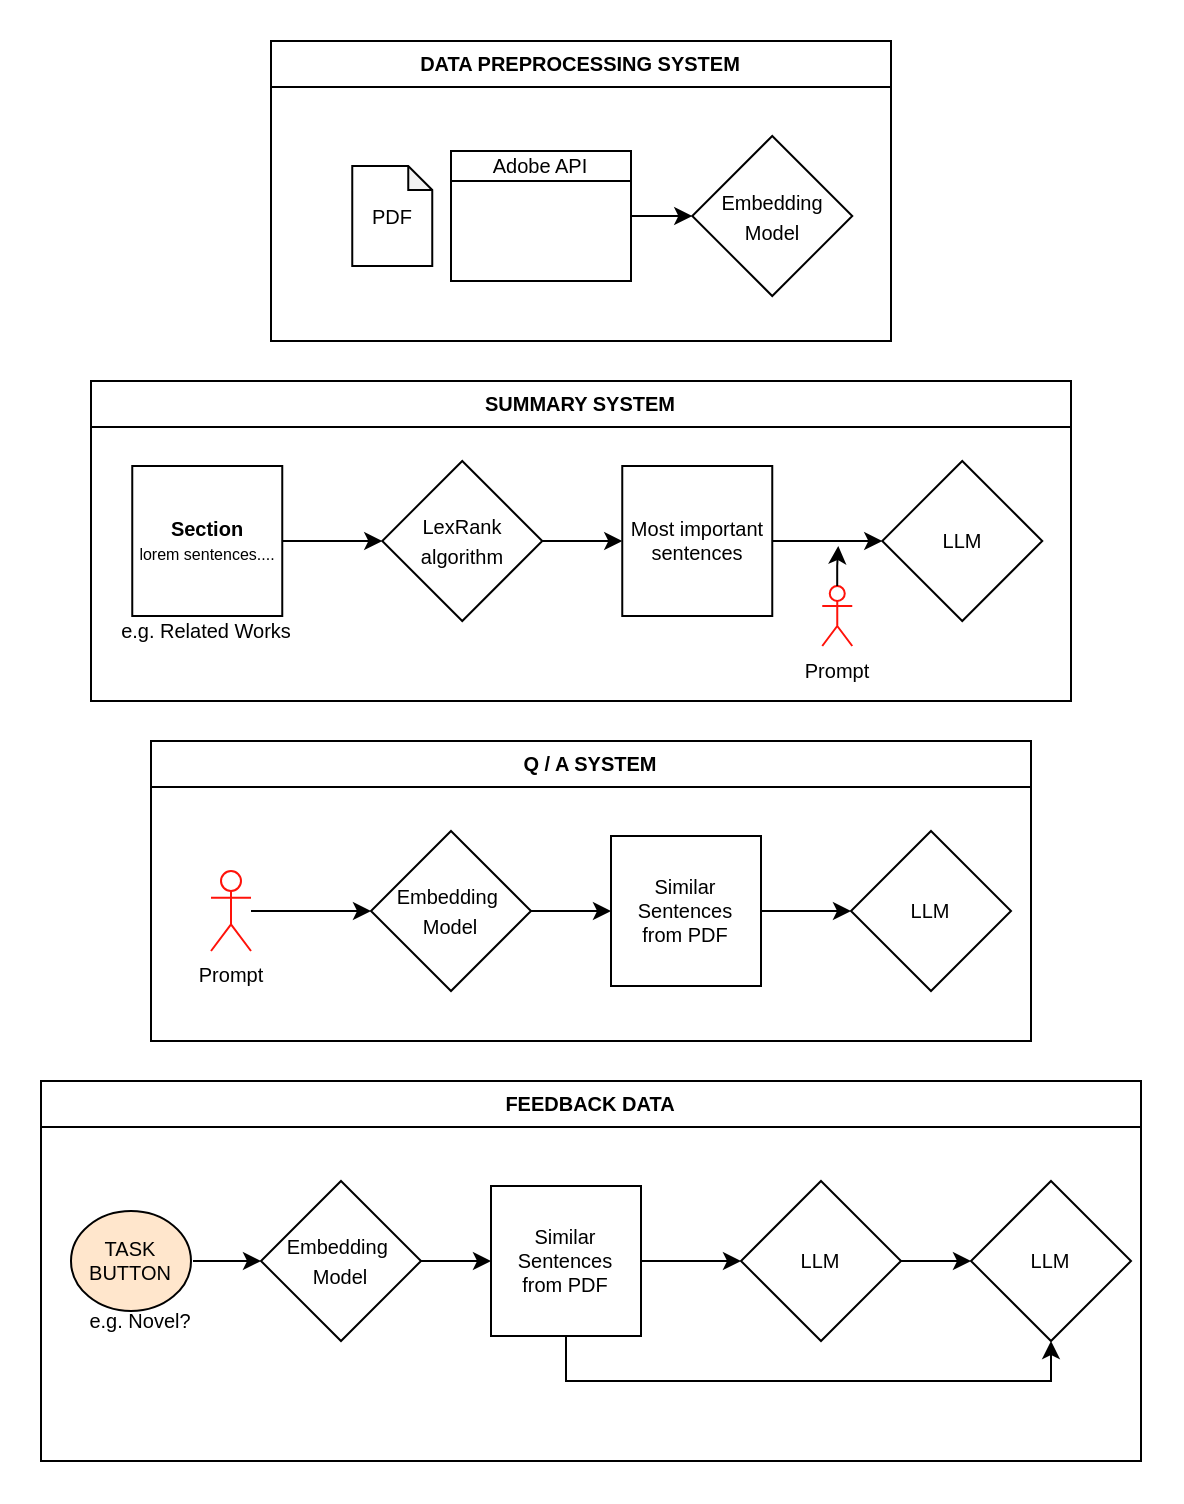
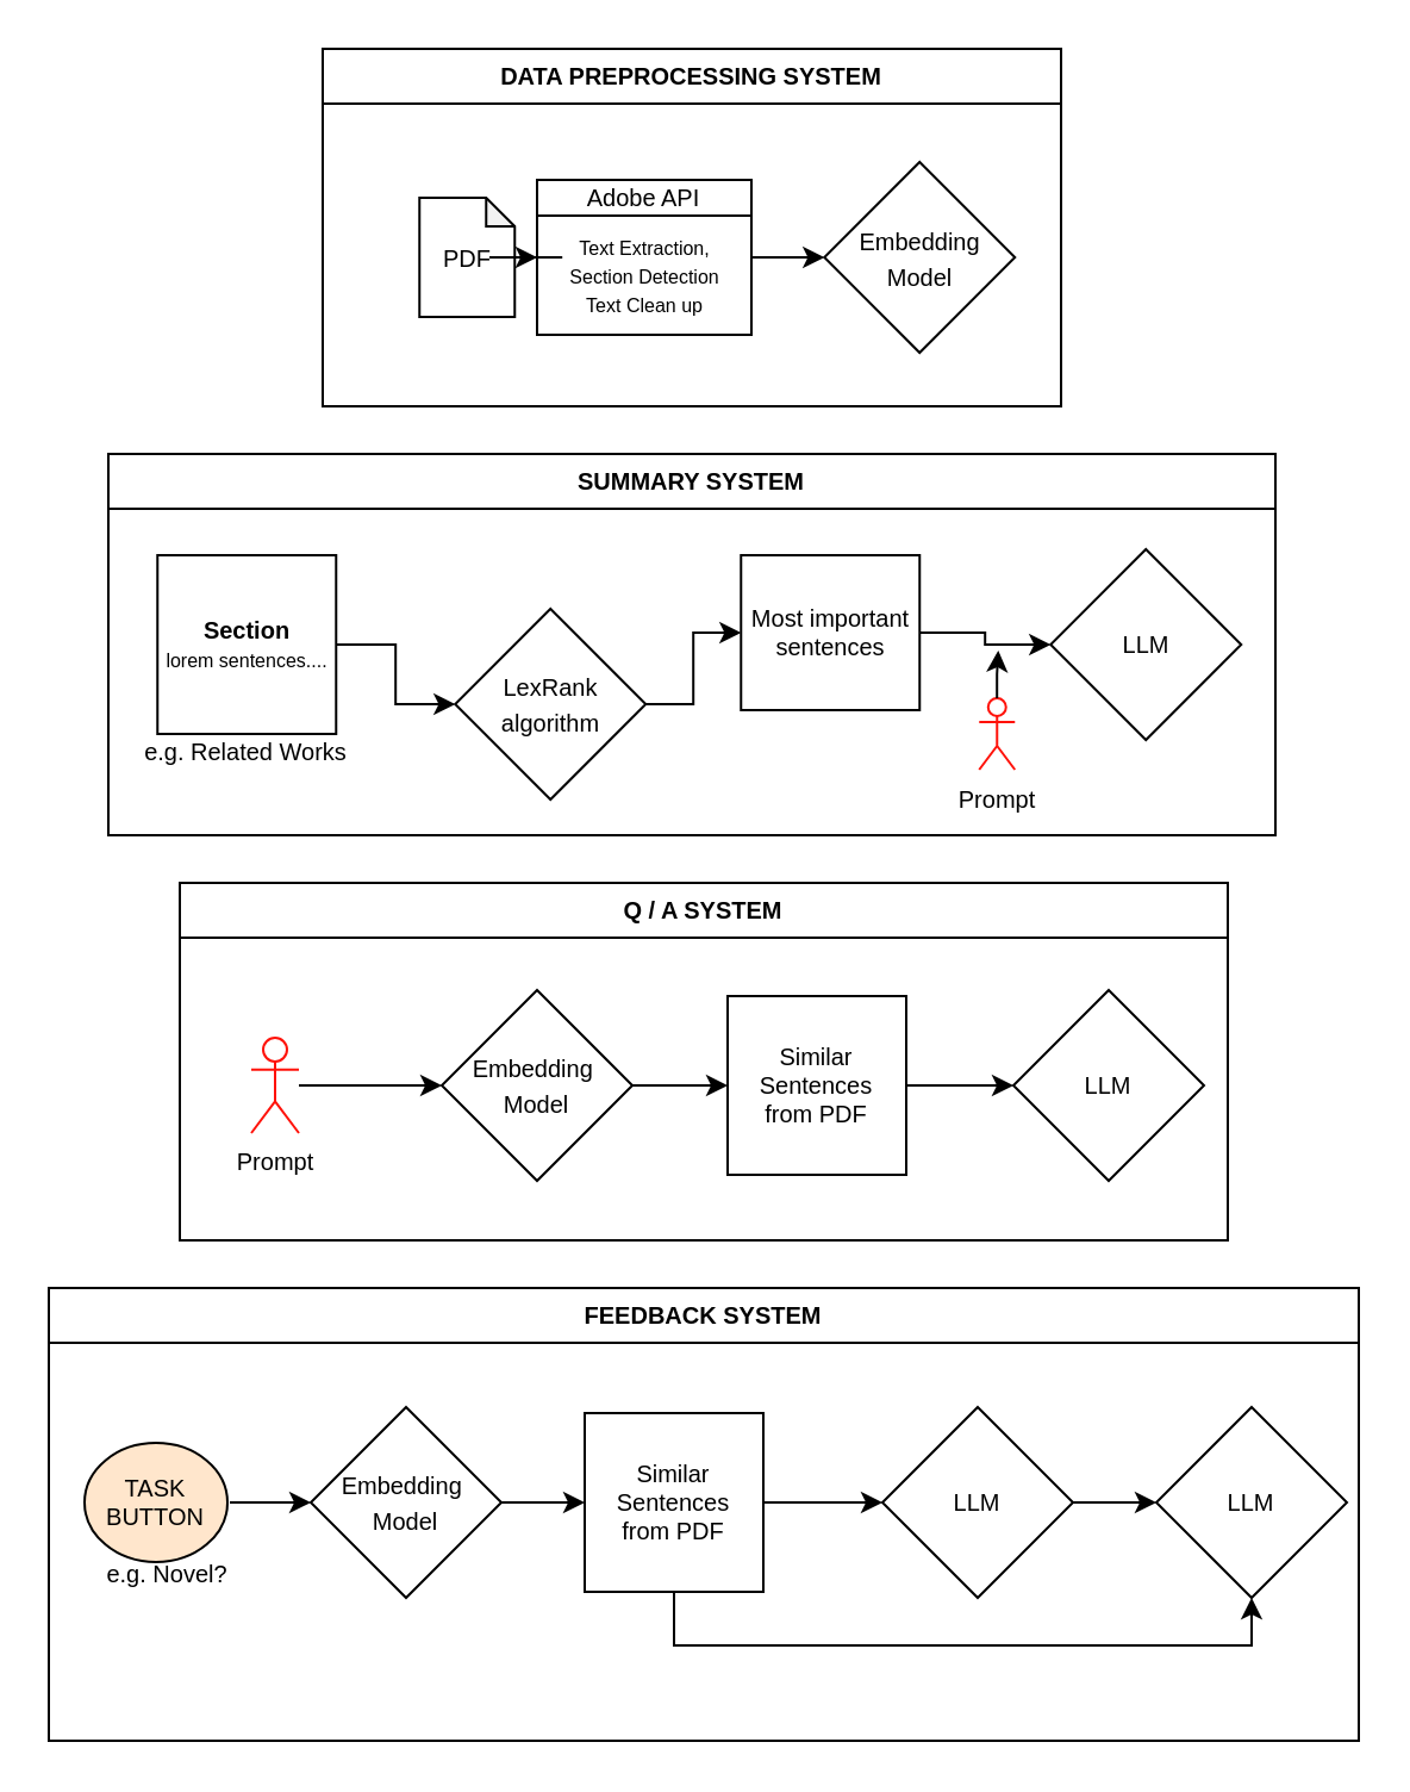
+ <mxCell id="15" value="" style="edgeStyle=orthogonalEdgeStyle;rounded=0;orthogonalLoop=1;jettySize=auto;html=1;fontSize=7;entryX=0;entryY=0.5;entryDx=0;entryDy=0;" edge="1" parent="12" source="18" target="13"><mxGeometry relative="1" as="geometry" /></mxCell>
+ <mxCell id="14" value="&lt;font style=&quot;font-size: 8px;&quot;&gt;Text Extraction,&lt;br&gt;Section Detection&lt;br&gt;Text Clean up&lt;br&gt;&lt;/font&gt;" style="text;html=1;align=center;verticalAlign=middle;resizable=0;points=[];autosize=1;strokeColor=none;fillColor=none;fontSize=10;" vertex="1" parent="13"><mxGeometry y="15" width="90" height="50" as="geometry" /></mxCell>
- <mxCell id="6" value="&lt;font style=&quot;font-size: 10px;&quot;&gt;LexRank&lt;br&gt;algorithm&lt;/font&gt;" style="rhombus;whiteSpace=wrap;html=1;strokeColor=default;fillColor=none;gradientColor=none;" vertex="1" parent="2"><mxGeometry x="145.63" y="40" width="80" height="80" as="geometry" /></mxCell>
+ <mxCell id="6" value="&lt;font style=&quot;font-size: 10px;&quot;&gt;LexRank&lt;br&gt;algorithm&lt;/font&gt;" style="rhombus;whiteSpace=wrap;html=1;strokeColor=default;fillColor=none;gradientColor=none;" vertex="1" parent="2"><mxGeometry x="145.63" y="65" width="80" height="80" as="geometry" /></mxCell>
- <mxCell id="8" value="Most important sentences" style="whiteSpace=wrap;html=1;aspect=fixed;strokeColor=default;fontSize=10;fillColor=none;gradientColor=none;" vertex="1" parent="2"><mxGeometry x="265.63" y="42.5" width="75" height="75" as="geometry" /></mxCell>
+ <mxCell id="8" value="Most important sentences" style="whiteSpace=wrap;html=1;aspect=fixed;strokeColor=default;fontSize=10;fillColor=none;gradientColor=none;" vertex="1" parent="2"><mxGeometry x="265.63" y="42.5" width="75" height="65" as="geometry" /></mxCell>
- <mxCell id="28" value="FEEDBACK DATA" style="swimlane;strokeColor=default;fontSize=10;fillColor=none;gradientColor=none;" vertex="1" parent="1"><mxGeometry x="20" y="540" width="550" height="190" as="geometry" /></mxCell>
+ <mxCell id="28" value="FEEDBACK SYSTEM" style="swimlane;strokeColor=default;fontSize=10;fillColor=none;gradientColor=none;" vertex="1" parent="1"><mxGeometry x="20" y="540" width="550" height="190" as="geometry" /></mxCell>
